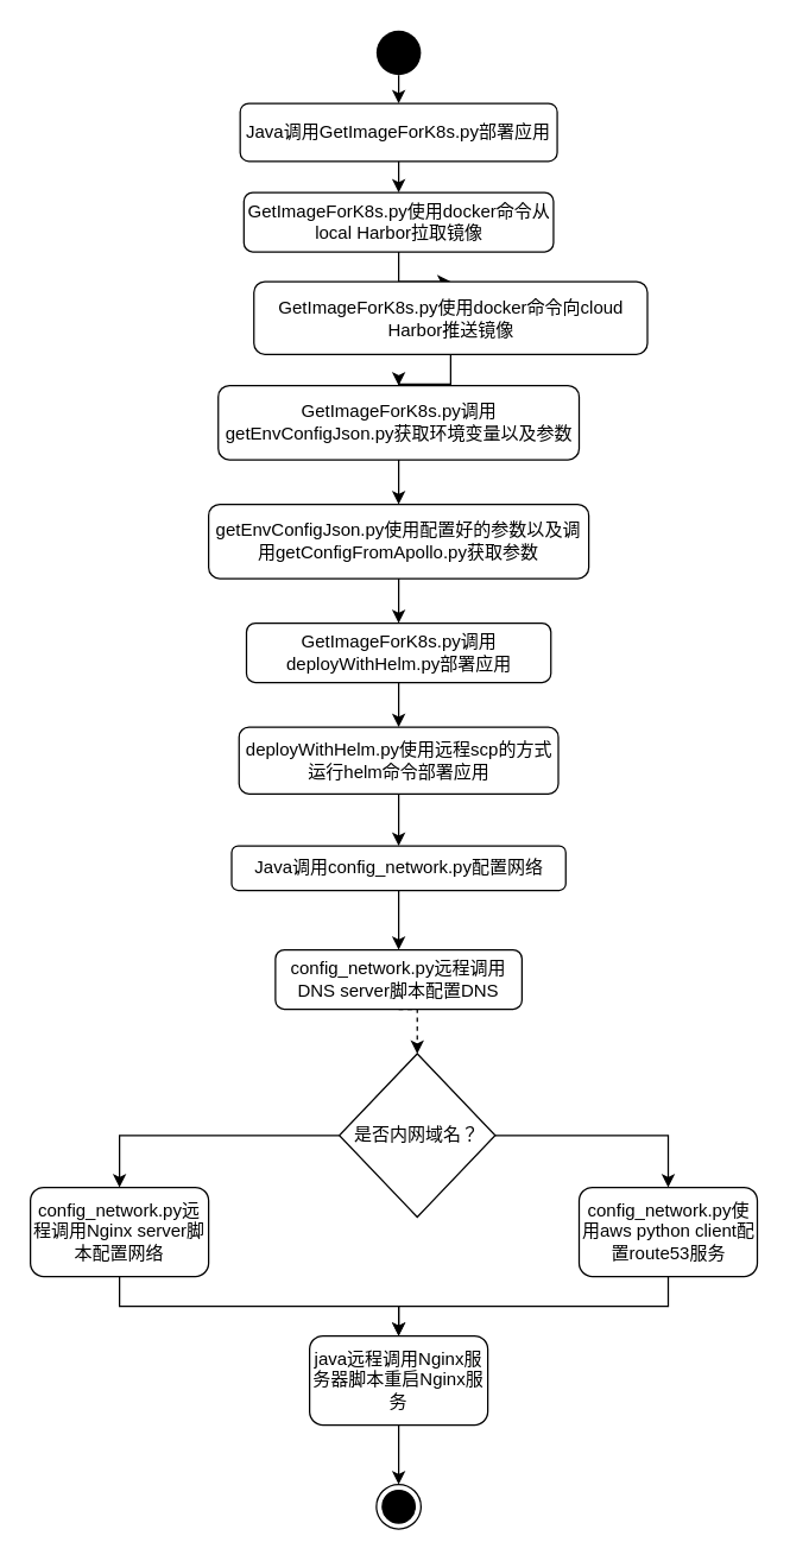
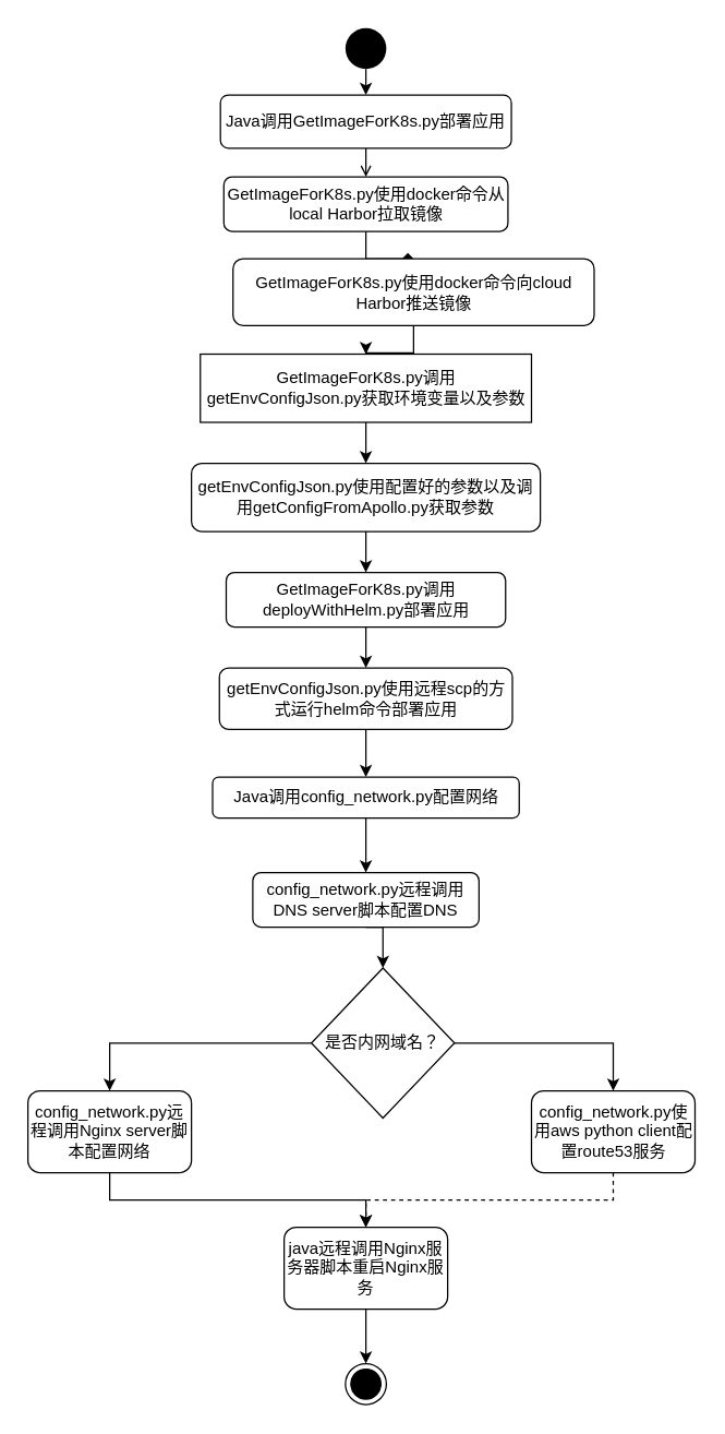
- <mxCell id="5" style="edgeStyle=orthogonalEdgeStyle;rounded=0;orthogonalLoop=1;jettySize=auto;html=1;exitX=0.5;exitY=1;exitDx=0;exitDy=0;entryX=0.5;entryY=0;entryDx=0;entryDy=0;" edge="1" parent="1" source="6" target="8"><mxGeometry relative="1" as="geometry"><mxPoint x="453" y="108" as="targetPoint" /></mxGeometry></mxCell>
+ <mxCell id="5" style="edgeStyle=orthogonalEdgeStyle;rounded=0;orthogonalLoop=1;jettySize=auto;html=1;exitX=0.5;exitY=1;exitDx=0;exitDy=0;entryX=0.5;entryY=0;entryDx=0;entryDy=0;endArrow=open;" edge="1" parent="1" source="6" target="8"><mxGeometry relative="1" as="geometry"><mxPoint x="453" y="108" as="targetPoint" /></mxGeometry></mxCell>
- <mxCell id="7" style="edgeStyle=orthogonalEdgeStyle;rounded=0;orthogonalLoop=1;jettySize=auto;html=1;exitX=0.5;exitY=1;exitDx=0;exitDy=0;entryX=0.5;entryY=0;entryDx=0;entryDy=0;" edge="1" parent="1" source="8" target="10"><mxGeometry relative="1" as="geometry" /></mxCell>
+ <mxCell id="7" style="edgeStyle=orthogonalEdgeStyle;rounded=0;orthogonalLoop=1;jettySize=auto;html=1;exitX=0.5;exitY=1;exitDx=0;exitDy=0;entryX=0.5;entryY=0;entryDx=0;entryDy=0;endArrow=diamond;" edge="1" parent="1" source="8" target="10"><mxGeometry relative="1" as="geometry" /></mxCell>
- <mxCell id="29" value="GetImageForK8s.py调用getEnvConfigJson.py获取环境变量以及参数" style="rounded=1;whiteSpace=wrap;html=1;" vertex="1" parent="1"><mxGeometry x="146.5" y="259" width="243" height="50" as="geometry" /></mxCell>
+ <mxCell id="29" value="GetImageForK8s.py调用getEnvConfigJson.py获取环境变量以及参数" style="whiteSpace=wrap;html=1;rounded=0;" vertex="1" parent="1"><mxGeometry x="146.5" y="259" width="243" height="50" as="geometry" /></mxCell>
- <mxCell id="25" value="deployWithHelm.py使用远程scp的方式运行helm命令部署应用" style="rounded=1;whiteSpace=wrap;html=1;" vertex="1" parent="1"><mxGeometry x="160.5" y="489" width="215" height="45" as="geometry" /></mxCell>
+ <mxCell id="25" value="getEnvConfigJson.py使用远程scp的方式运行helm命令部署应用" style="rounded=1;whiteSpace=wrap;html=1;" vertex="1" parent="1"><mxGeometry x="160.5" y="489" width="215" height="45" as="geometry" /></mxCell>
- <mxCell id="15" style="edgeStyle=orthogonalEdgeStyle;rounded=0;orthogonalLoop=1;jettySize=auto;html=1;exitX=0.5;exitY=1;exitDx=0;exitDy=0;entryX=0.5;entryY=0;entryDx=0;entryDy=0;dashed=1;" edge="1" parent="1" source="16" target="19"><mxGeometry relative="1" as="geometry" /></mxCell>
+ <mxCell id="15" style="edgeStyle=orthogonalEdgeStyle;rounded=0;orthogonalLoop=1;jettySize=auto;html=1;exitX=0.5;exitY=1;exitDx=0;exitDy=0;entryX=0.5;entryY=0;entryDx=0;entryDy=0;" edge="1" parent="1" source="16" target="19"><mxGeometry relative="1" as="geometry" /></mxCell>
- <mxCell id="22" style="edgeStyle=orthogonalEdgeStyle;rounded=0;orthogonalLoop=1;jettySize=auto;html=1;exitX=0.5;exitY=1;exitDx=0;exitDy=0;entryX=0.5;entryY=0;entryDx=0;entryDy=0;" edge="1" parent="1" source="23" target="27"><mxGeometry relative="1" as="geometry"><mxPoint x="137" y="1030" as="targetPoint" /></mxGeometry></mxCell>
+ <mxCell id="22" style="edgeStyle=orthogonalEdgeStyle;rounded=0;orthogonalLoop=1;jettySize=auto;html=1;exitX=0.5;exitY=1;exitDx=0;exitDy=0;entryX=0.5;entryY=0;entryDx=0;entryDy=0;dashed=1;" edge="1" parent="1" source="23" target="27"><mxGeometry relative="1" as="geometry"><mxPoint x="137" y="1030" as="targetPoint" /></mxGeometry></mxCell>
